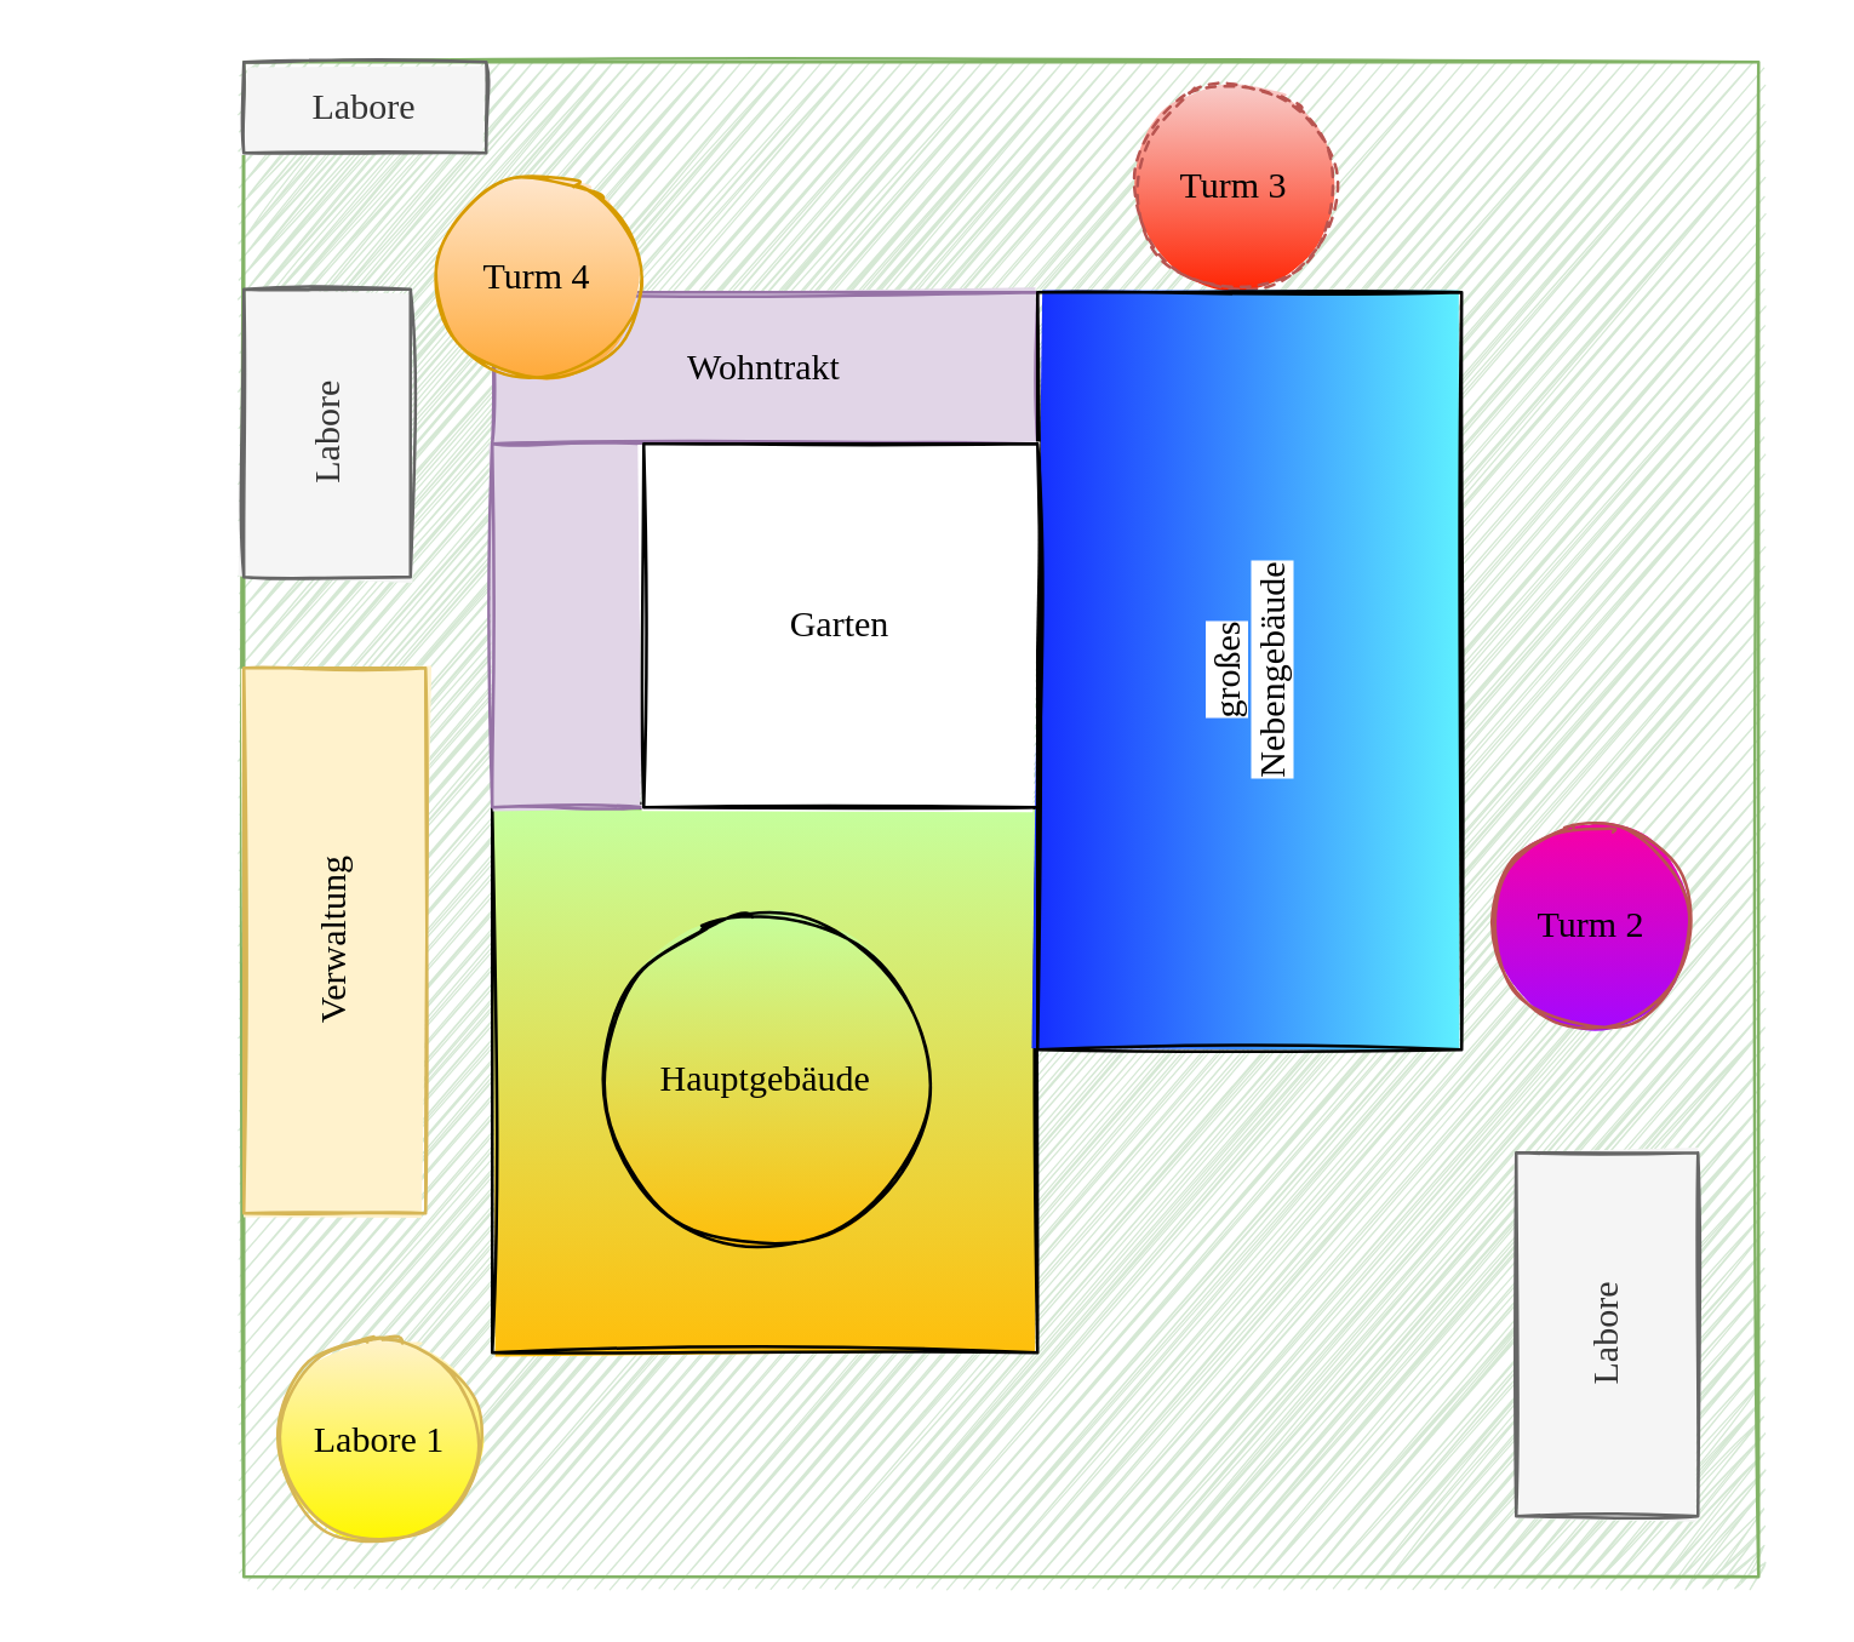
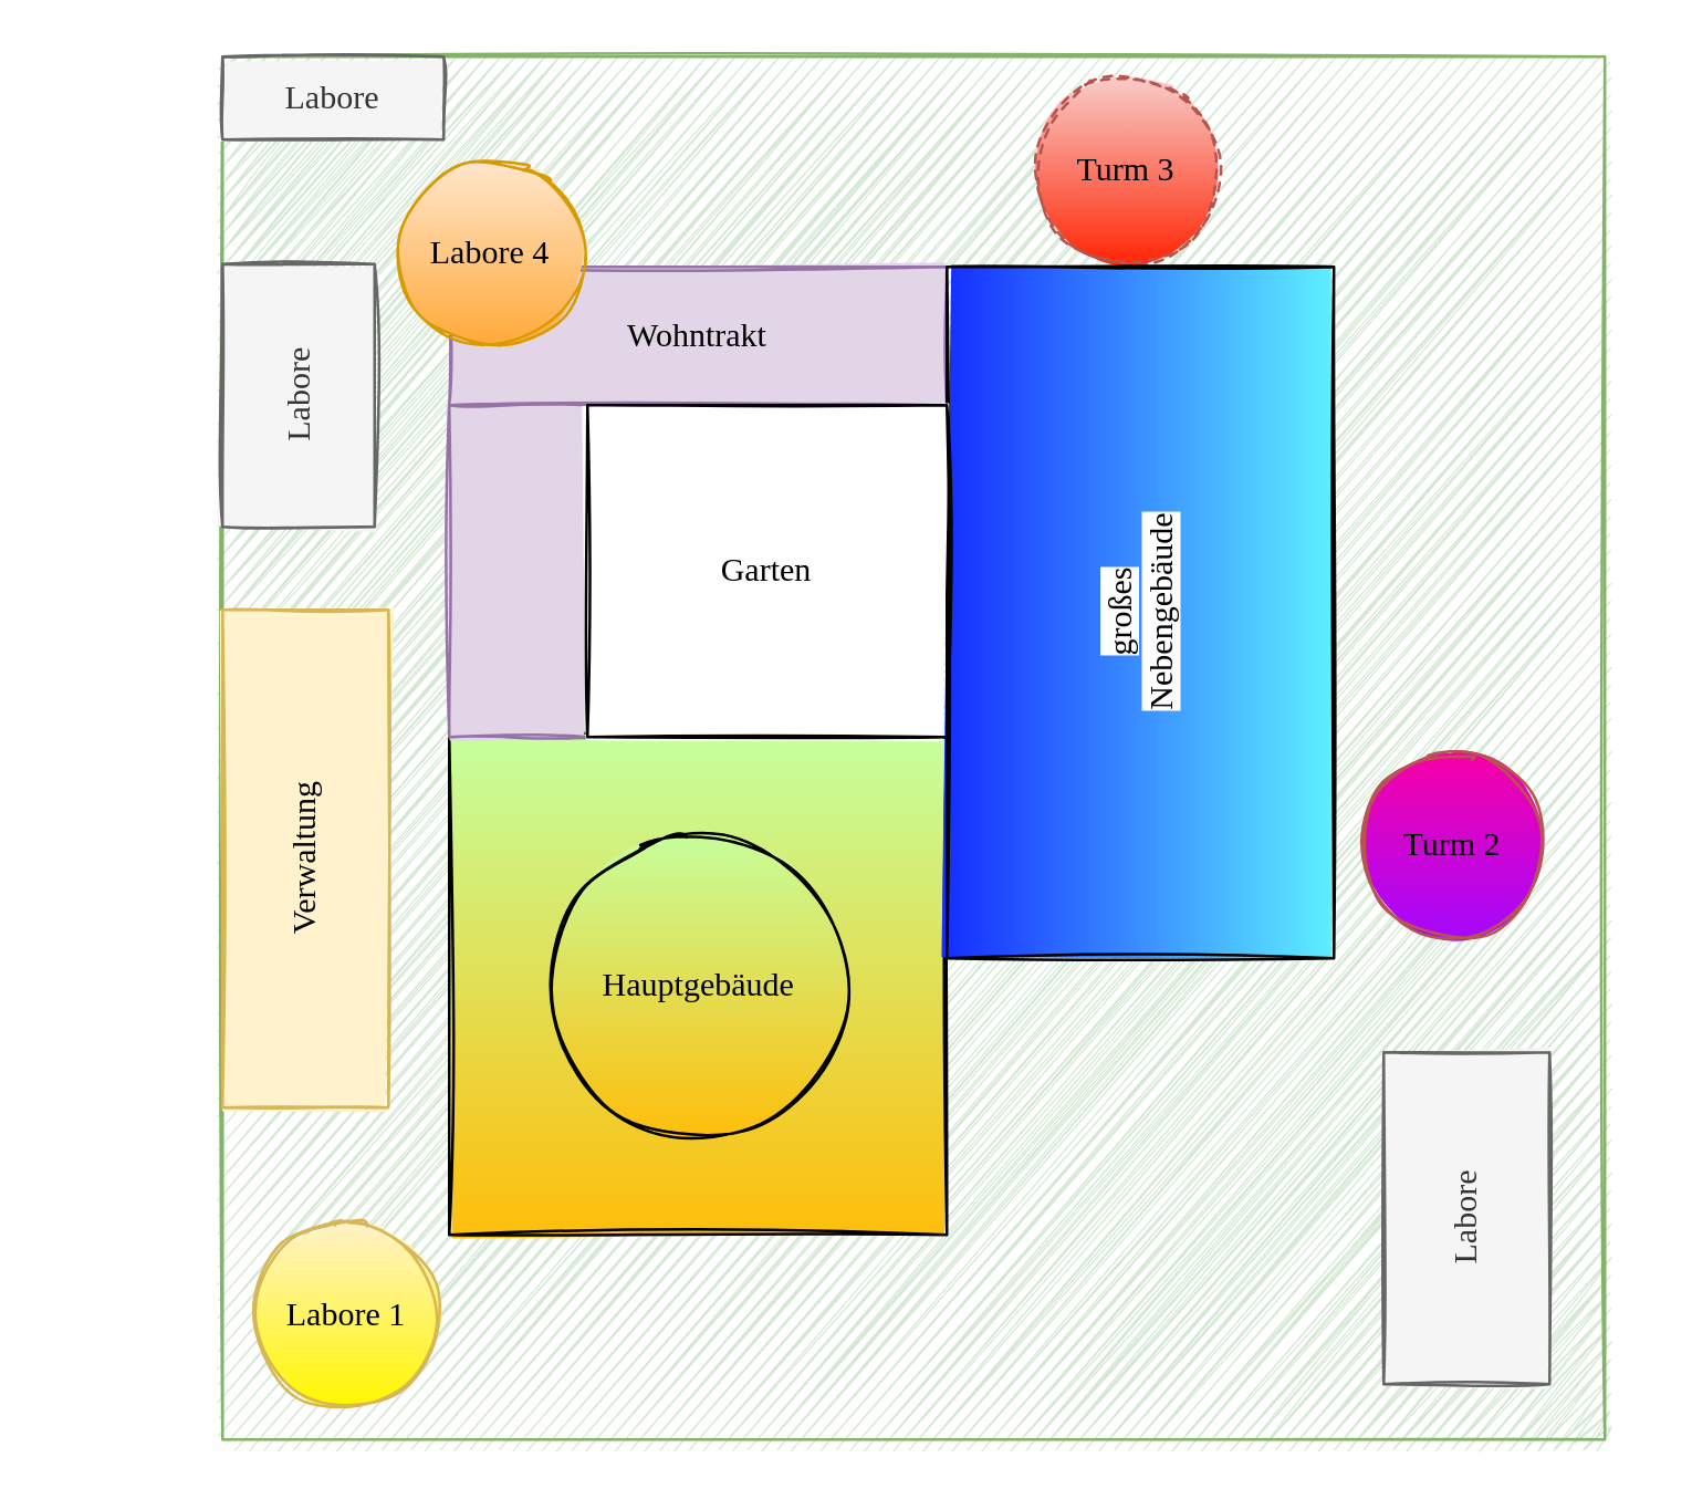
- <mxCell id="11" value="&lt;font data-font-src=&quot;https://fonts.googleapis.com/css?family=Macondo&quot; face=&quot;Macondo&quot;&gt;Turm 4&lt;br&gt;&lt;/font&gt;" style="ellipse;whiteSpace=wrap;html=1;aspect=fixed;sketch=1;fillStyle=auto;fillColor=#ffe6cc;strokeColor=#d79b00;gradientColor=#FFA938;" vertex="1" parent="1"><mxGeometry x="142" y="56" width="70" height="70" as="geometry" /></mxCell>
+ <mxCell id="11" value="&lt;font data-font-src=&quot;https://fonts.googleapis.com/css?family=Macondo&quot; face=&quot;Macondo&quot;&gt;Labore 4&lt;br&gt;&lt;/font&gt;" style="ellipse;whiteSpace=wrap;html=1;aspect=fixed;sketch=1;fillStyle=auto;fillColor=#ffe6cc;strokeColor=#d79b00;gradientColor=#FFA938;" vertex="1" parent="1"><mxGeometry x="142" y="56" width="70" height="70" as="geometry" /></mxCell>
